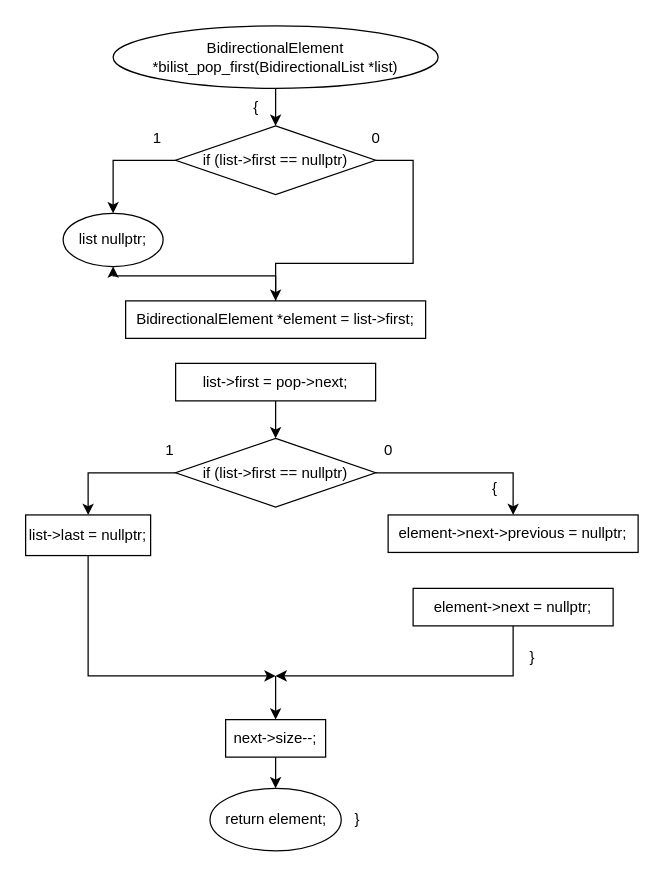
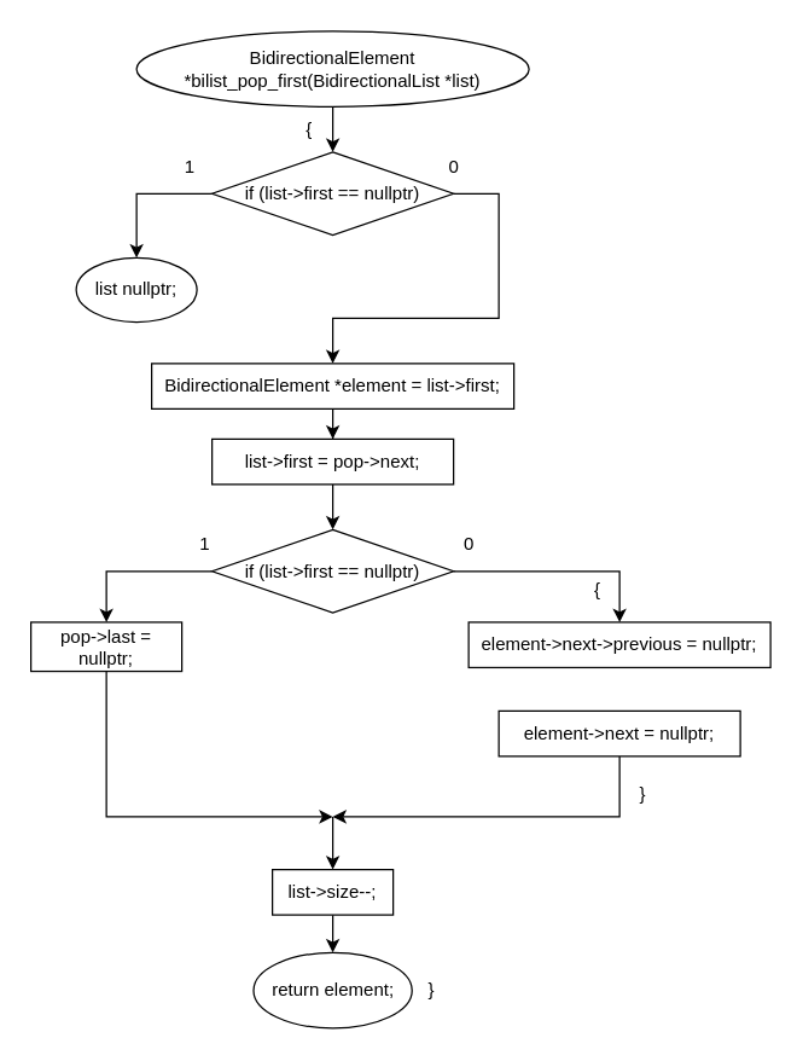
- <mxCell id="10" value="" style="edgeStyle=orthogonalEdgeStyle;rounded=0;orthogonalLoop=1;jettySize=auto;html=1;" edge="1" parent="1" source="11" target="8"><mxGeometry relative="1" as="geometry" /></mxCell>
+ <mxCell id="10" value="" style="edgeStyle=orthogonalEdgeStyle;rounded=0;orthogonalLoop=1;jettySize=auto;html=1;" edge="1" parent="1" source="11" target="14"><mxGeometry relative="1" as="geometry" /></mxCell>
- <mxCell id="19" value="list-&amp;gt;last = nullptr;" style="whiteSpace=wrap;html=1;" vertex="1" parent="1"><mxGeometry x="20" y="411.25" width="100" height="32.5" as="geometry" /></mxCell>
+ <mxCell id="19" value="pop-&amp;gt;last = nullptr;" style="whiteSpace=wrap;html=1;" vertex="1" parent="1"><mxGeometry x="20" y="411.25" width="100" height="32.5" as="geometry" /></mxCell>
- <mxCell id="24" value="next-&amp;gt;size--;" style="whiteSpace=wrap;html=1;" vertex="1" parent="1"><mxGeometry x="180" y="575" width="80" height="30" as="geometry" /></mxCell>
+ <mxCell id="24" value="list-&amp;gt;size--;" style="whiteSpace=wrap;html=1;" vertex="1" parent="1"><mxGeometry x="180" y="575" width="80" height="30" as="geometry" /></mxCell>
